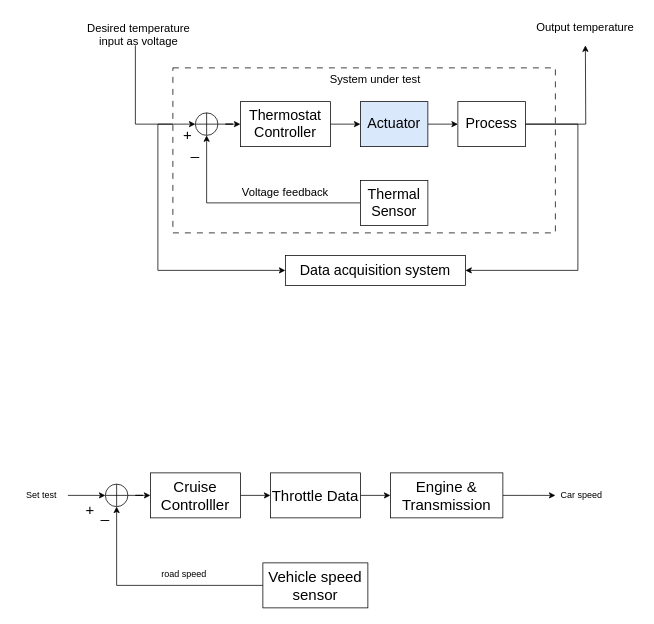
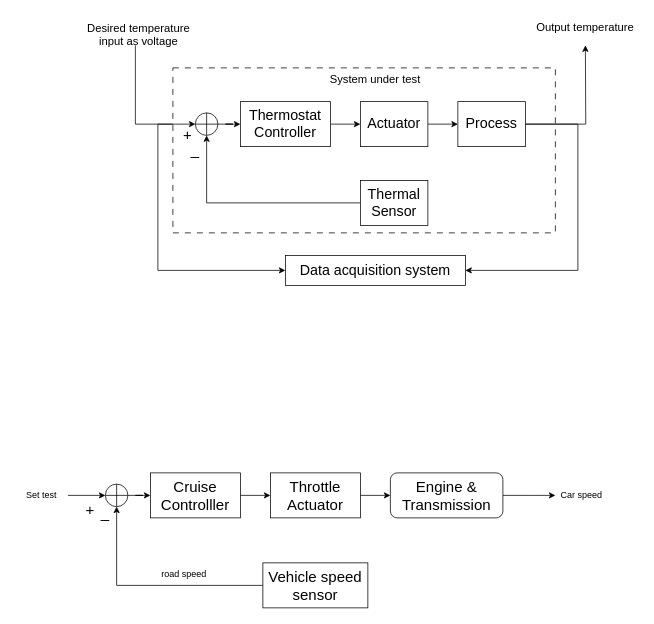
- <mxCell id="8" value="&lt;font style=&quot;font-size: 19px;&quot;&gt;Actuator&lt;/font&gt;" style="rounded=0;whiteSpace=wrap;html=1;fillColor=#dae8fc;" vertex="1" parent="1"><mxGeometry x="480" y="135" width="90" height="60" as="geometry" /></mxCell>
+ <mxCell id="8" value="&lt;font style=&quot;font-size: 19px;&quot;&gt;Actuator&lt;/font&gt;" style="rounded=0;whiteSpace=wrap;html=1;" vertex="1" parent="1"><mxGeometry x="480" y="135" width="90" height="60" as="geometry" /></mxCell>
- <mxCell id="19" value="&lt;font style=&quot;font-size: 15px;&quot;&gt;Voltage feedback&lt;/font&gt;" style="text;html=1;align=center;verticalAlign=middle;whiteSpace=wrap;rounded=0;" vertex="1" parent="1"><mxGeometry x="295" y="240" width="170" height="30" as="geometry" /></mxCell>
- <mxCell id="28" value="&lt;font style=&quot;font-size: 20px;&quot;&gt;Throttle Data&lt;/font&gt;" style="rounded=0;whiteSpace=wrap;html=1;" vertex="1" parent="1"><mxGeometry x="360" y="630" width="120" height="60" as="geometry" /></mxCell>
+ <mxCell id="28" value="&lt;font style=&quot;font-size: 20px;&quot;&gt;Throttle Actuator&lt;/font&gt;" style="rounded=0;whiteSpace=wrap;html=1;" vertex="1" parent="1"><mxGeometry x="360" y="630" width="120" height="60" as="geometry" /></mxCell>
- <mxCell id="30" value="&lt;font style=&quot;font-size: 20px;&quot;&gt;Engine &amp;amp; Transmission&lt;/font&gt;" style="rounded=0;whiteSpace=wrap;html=1;" vertex="1" parent="1"><mxGeometry x="520" y="630" width="150" height="60" as="geometry" /></mxCell>
+ <mxCell id="30" value="&lt;font style=&quot;font-size: 20px;&quot;&gt;Engine &amp;amp; Transmission&lt;/font&gt;" style="whiteSpace=wrap;html=1;rounded=1;" vertex="1" parent="1"><mxGeometry x="520" y="630" width="150" height="60" as="geometry" /></mxCell>
